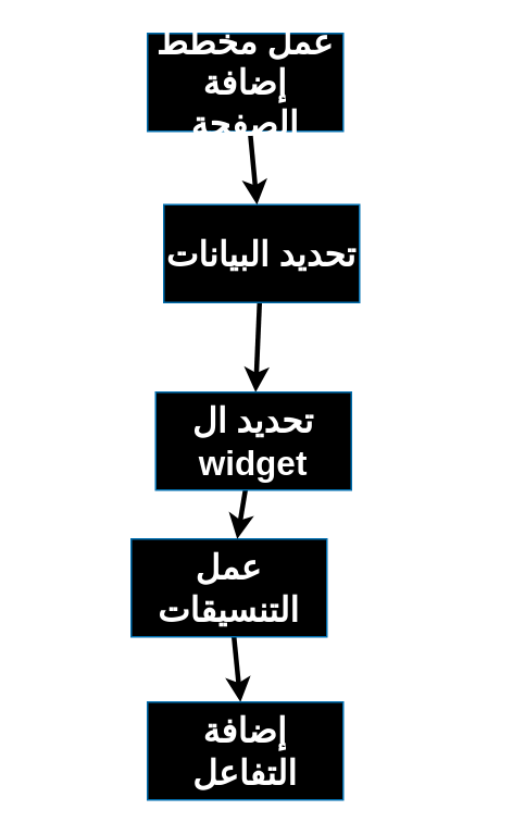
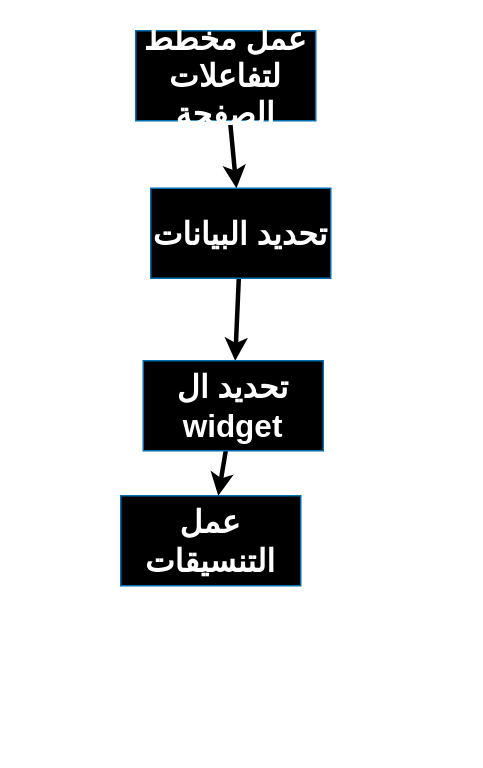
- <mxCell id="13" value="&lt;span style=&quot;font-size: 21px;&quot;&gt;&lt;b&gt;عمل مخطط إضافة الصفحة&lt;/b&gt;&lt;/span&gt;" style="rounded=0;whiteSpace=wrap;html=1;fillColor=#000000;fontColor=#ffffff;strokeColor=#006EAF;" vertex="1" parent="1"><mxGeometry x="90" y="20" width="120" height="60" as="geometry" /></mxCell>
+ <mxCell id="13" value="&lt;span style=&quot;font-size: 21px;&quot;&gt;&lt;b&gt;عمل مخطط لتفاعلات الصفحة&lt;/b&gt;&lt;/span&gt;" style="rounded=0;whiteSpace=wrap;html=1;fillColor=#000000;fontColor=#ffffff;strokeColor=#006EAF;" vertex="1" parent="1"><mxGeometry x="90" y="20" width="120" height="60" as="geometry" /></mxCell>
- <mxCell id="7" value="" style="edgeStyle=none;html=1;strokeWidth=3;fontSize=17;fontColor=#FFFFFF;" edge="1" parent="1" source="8" target="11"><mxGeometry relative="1" as="geometry" /></mxCell>
- <mxCell id="11" value="&lt;span style=&quot;font-size: 21px;&quot;&gt;&lt;b&gt;إضافة التفاعل&lt;/b&gt;&lt;/span&gt;" style="rounded=0;whiteSpace=wrap;html=1;fillColor=#000000;fontColor=#ffffff;strokeColor=#006EAF;" vertex="1" parent="1"><mxGeometry x="90" y="430" width="120" height="60" as="geometry" /></mxCell>
